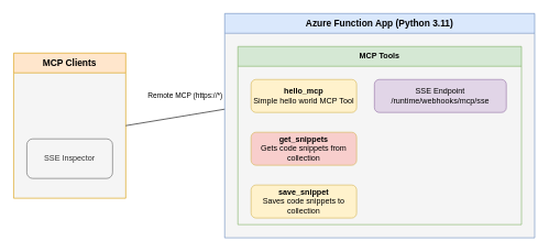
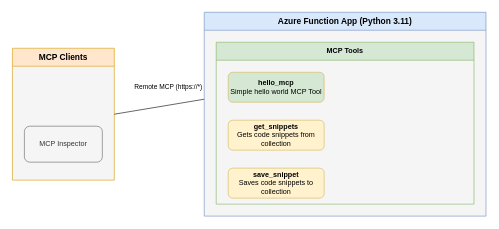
- <mxCell id="7" value="&lt;span style=&quot;color: rgb(0, 0, 0); text-align: left;&quot;&gt;&lt;b&gt;hello_mcp&lt;/b&gt;&lt;/span&gt;&lt;br&gt;Simple hello world MCP Tool" style="rounded=1;whiteSpace=wrap;html=1;fillColor=#fff2cc;strokeColor=#d6b656;" parent="6" vertex="1"><mxGeometry x="20" y="50" width="160" height="50" as="geometry" /></mxCell>
+ <mxCell id="7" value="&lt;span style=&quot;color: rgb(0, 0, 0); text-align: left;&quot;&gt;&lt;b&gt;hello_mcp&lt;/b&gt;&lt;/span&gt;&lt;br&gt;Simple hello world MCP Tool" style="rounded=1;whiteSpace=wrap;html=1;fillColor=#d5e8d4;strokeColor=#d6b656;" parent="6" vertex="1"><mxGeometry x="20" y="50" width="160" height="50" as="geometry" /></mxCell>
- <mxCell id="10" value="SSE Endpoint&#10;/runtime/webhooks/mcp/sse" style="rounded=1;whiteSpace=wrap;html=1;fillColor=#e1d5e7;strokeColor=#9673a6;" parent="6" vertex="1"><mxGeometry x="207" y="50" width="200" height="50" as="geometry" /></mxCell>
- <mxCell id="8" value="&lt;b&gt;get_snippets&lt;/b&gt;&lt;br&gt;Gets code snippets from collection" style="rounded=1;whiteSpace=wrap;html=1;fillColor=#f8cecc;strokeColor=#d6b656;" parent="6" vertex="1"><mxGeometry x="20" y="130" width="160" height="50" as="geometry" /></mxCell>
+ <mxCell id="8" value="&lt;b&gt;get_snippets&lt;/b&gt;&lt;br&gt;Gets code snippets from collection" style="rounded=1;whiteSpace=wrap;html=1;fillColor=#fff2cc;strokeColor=#d6b656;" parent="6" vertex="1"><mxGeometry x="20" y="130" width="160" height="50" as="geometry" /></mxCell>
- <mxCell id="3" value="SSE Inspector" style="rounded=1;whiteSpace=wrap;html=1;fillColor=#f5f5f5;strokeColor=#666666;fontColor=#333333;" parent="2" vertex="1"><mxGeometry x="20" y="130" width="130" height="60" as="geometry" /></mxCell>
+ <mxCell id="3" value="MCP Inspector" style="rounded=1;whiteSpace=wrap;html=1;fillColor=#f5f5f5;strokeColor=#666666;fontColor=#333333;" parent="2" vertex="1"><mxGeometry x="20" y="130" width="130" height="60" as="geometry" /></mxCell>
